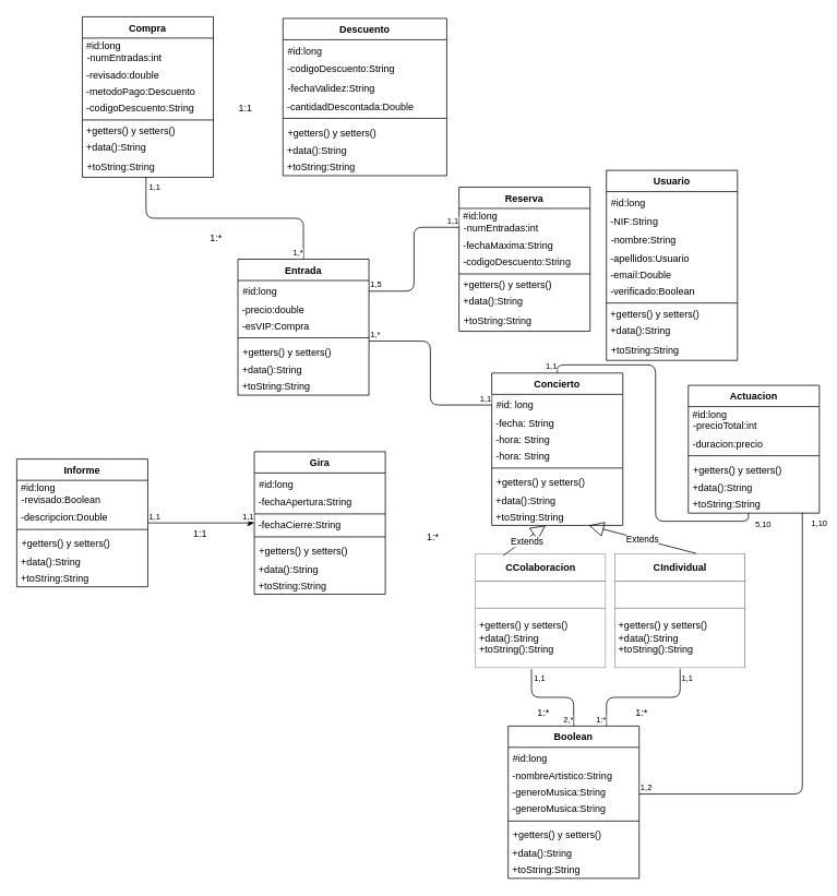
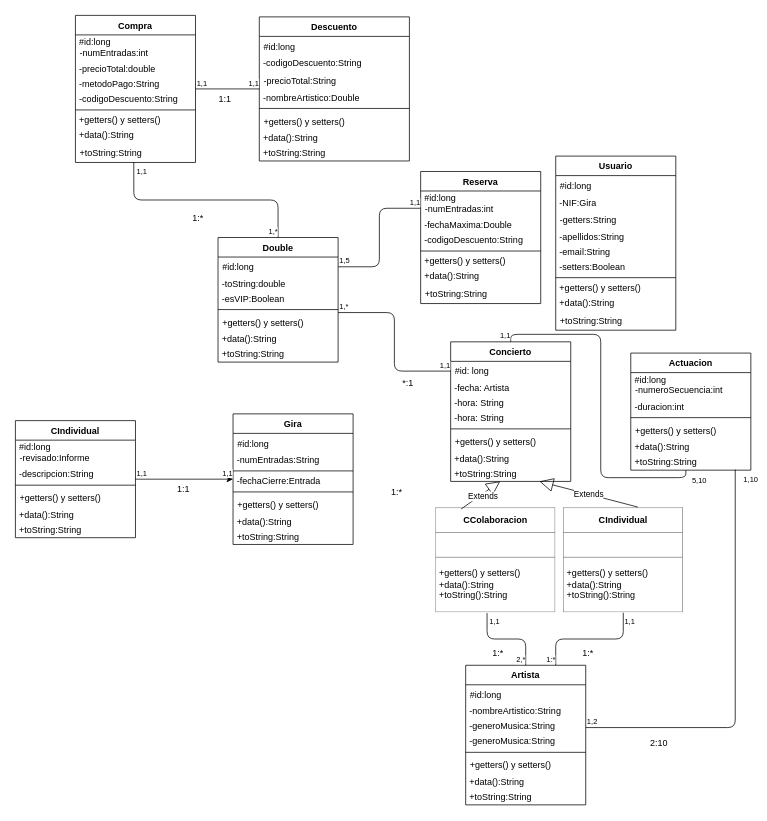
- <mxCell id="58" value="&amp;nbsp;-revisado:double" style="text;html=1;resizable=0;points=[];autosize=1;align=left;verticalAlign=top;spacingTop=-4;" parent="55" vertex="1"><mxGeometry y="62" width="160" height="20" as="geometry" /></mxCell>
+ <mxCell id="58" value="&amp;nbsp;-precioTotal:double" style="text;html=1;resizable=0;points=[];autosize=1;align=left;verticalAlign=top;spacingTop=-4;" parent="55" vertex="1"><mxGeometry y="62" width="160" height="20" as="geometry" /></mxCell>
- <mxCell id="77" value="-fechaValidez:String" style="text;strokeColor=none;fillColor=none;align=left;verticalAlign=top;spacingLeft=4;spacingRight=4;overflow=hidden;rotatable=0;points=[[0,0.5],[1,0.5]];portConstraint=eastwest;" parent="74" vertex="1"><mxGeometry y="72" width="200" height="26" as="geometry" /></mxCell>
+ <mxCell id="77" value="-precioTotal:String" style="text;strokeColor=none;fillColor=none;align=left;verticalAlign=top;spacingLeft=4;spacingRight=4;overflow=hidden;rotatable=0;points=[[0,0.5],[1,0.5]];portConstraint=eastwest;" parent="74" vertex="1"><mxGeometry y="72" width="200" height="26" as="geometry" /></mxCell>
- <mxCell id="59" value="&amp;nbsp;-metodoPago:Descuento" style="text;html=1;resizable=0;points=[];autosize=1;align=left;verticalAlign=top;spacingTop=-4;" parent="55" vertex="1"><mxGeometry y="82" width="160" height="20" as="geometry" /></mxCell>
+ <mxCell id="59" value="&amp;nbsp;-metodoPago:String" style="text;html=1;resizable=0;points=[];autosize=1;align=left;verticalAlign=top;spacingTop=-4;" parent="55" vertex="1"><mxGeometry y="82" width="160" height="20" as="geometry" /></mxCell>
+ <mxCell id="100" value="" style="endArrow=none;html=1;edgeStyle=orthogonalEdgeStyle;" edge="1" parent="1" source="55" target="74"><mxGeometry relative="1" as="geometry"><mxPoint x="220" y="113.5" as="sourcePoint" /><mxPoint x="380" y="113.5" as="targetPoint" /></mxGeometry></mxCell>
+ <mxCell id="101" value="1,1" style="resizable=0;html=1;align=left;verticalAlign=bottom;labelBackgroundColor=#ffffff;fontSize=10;" connectable="0" vertex="1" parent="100"><mxGeometry x="-1" relative="1" as="geometry" /></mxCell>
+ <mxCell id="102" value="1,1" style="resizable=0;html=1;align=right;verticalAlign=bottom;labelBackgroundColor=#ffffff;fontSize=10;" connectable="0" vertex="1" parent="100"><mxGeometry x="1" relative="1" as="geometry" /></mxCell>
- <mxCell id="78" value="&amp;nbsp;-cantidadDescontada:Double" style="text;html=1;resizable=0;points=[];autosize=1;align=left;verticalAlign=top;spacingTop=-4;" parent="74" vertex="1"><mxGeometry y="98" width="200" height="20" as="geometry" /></mxCell>
+ <mxCell id="78" value="&amp;nbsp;-nombreArtistico:Double" style="text;html=1;resizable=0;points=[];autosize=1;align=left;verticalAlign=top;spacingTop=-4;" parent="74" vertex="1"><mxGeometry y="98" width="200" height="20" as="geometry" /></mxCell>
- <mxCell id="46" value="&amp;nbsp;-NIF:String" style="text;html=1;resizable=0;points=[];autosize=1;align=left;verticalAlign=top;spacingTop=-4;" parent="44" vertex="1"><mxGeometry y="52" width="160" height="20" as="geometry" /></mxCell>
+ <mxCell id="46" value="&amp;nbsp;-NIF:Gira" style="text;html=1;resizable=0;points=[];autosize=1;align=left;verticalAlign=top;spacingTop=-4;" parent="44" vertex="1"><mxGeometry y="52" width="160" height="20" as="geometry" /></mxCell>
- <mxCell id="47" value="-nombre:String" style="text;strokeColor=none;fillColor=none;align=left;verticalAlign=top;spacingLeft=4;spacingRight=4;overflow=hidden;rotatable=0;points=[[0,0.5],[1,0.5]];portConstraint=eastwest;" parent="44" vertex="1"><mxGeometry y="72" width="160" height="26" as="geometry" /></mxCell>
+ <mxCell id="47" value="-getters:String" style="text;strokeColor=none;fillColor=none;align=left;verticalAlign=top;spacingLeft=4;spacingRight=4;overflow=hidden;rotatable=0;points=[[0,0.5],[1,0.5]];portConstraint=eastwest;" parent="44" vertex="1"><mxGeometry y="72" width="160" height="26" as="geometry" /></mxCell>
- <mxCell id="68" value="&amp;nbsp;-fechaMaxima:String" style="text;html=1;resizable=0;points=[];autosize=1;align=left;verticalAlign=top;spacingTop=-4;" parent="65" vertex="1"><mxGeometry y="62" width="160" height="20" as="geometry" /></mxCell>
+ <mxCell id="68" value="&amp;nbsp;-fechaMaxima:Double" style="text;html=1;resizable=0;points=[];autosize=1;align=left;verticalAlign=top;spacingTop=-4;" parent="65" vertex="1"><mxGeometry y="62" width="160" height="20" as="geometry" /></mxCell>
- <mxCell id="48" value="&amp;nbsp;-apellidos:Usuario" style="text;html=1;resizable=0;points=[];autosize=1;align=left;verticalAlign=top;spacingTop=-4;" parent="44" vertex="1"><mxGeometry y="98" width="160" height="20" as="geometry" /></mxCell>
+ <mxCell id="48" value="&amp;nbsp;-apellidos:String" style="text;html=1;resizable=0;points=[];autosize=1;align=left;verticalAlign=top;spacingTop=-4;" parent="44" vertex="1"><mxGeometry y="98" width="160" height="20" as="geometry" /></mxCell>
- <mxCell id="36" value="Entrada" style="swimlane;fontStyle=1;align=center;verticalAlign=top;childLayout=stackLayout;horizontal=1;startSize=26;horizontalStack=0;resizeParent=1;resizeParentMax=0;resizeLast=0;collapsible=1;marginBottom=0;" parent="1" vertex="1"><mxGeometry x="290" y="316" width="160" height="166" as="geometry" /></mxCell>
+ <mxCell id="36" value="Double" style="swimlane;fontStyle=1;align=center;verticalAlign=top;childLayout=stackLayout;horizontal=1;startSize=26;horizontalStack=0;resizeParent=1;resizeParentMax=0;resizeLast=0;collapsible=1;marginBottom=0;" parent="1" vertex="1"><mxGeometry x="290" y="316" width="160" height="166" as="geometry" /></mxCell>
- <mxCell id="49" value="&amp;nbsp;-email:Double" style="text;html=1;resizable=0;points=[];autosize=1;align=left;verticalAlign=top;spacingTop=-4;" parent="44" vertex="1"><mxGeometry y="118" width="160" height="20" as="geometry" /></mxCell>
+ <mxCell id="49" value="&amp;nbsp;-email:String" style="text;html=1;resizable=0;points=[];autosize=1;align=left;verticalAlign=top;spacingTop=-4;" parent="44" vertex="1"><mxGeometry y="118" width="160" height="20" as="geometry" /></mxCell>
- <mxCell id="50" value="&amp;nbsp;-verificado:Boolean" style="text;html=1;resizable=0;points=[];autosize=1;align=left;verticalAlign=top;spacingTop=-4;" parent="44" vertex="1"><mxGeometry y="138" width="160" height="20" as="geometry" /></mxCell>
+ <mxCell id="50" value="&amp;nbsp;-setters:Boolean" style="text;html=1;resizable=0;points=[];autosize=1;align=left;verticalAlign=top;spacingTop=-4;" parent="44" vertex="1"><mxGeometry y="138" width="160" height="20" as="geometry" /></mxCell>
- <mxCell id="38" value="&amp;nbsp;-precio:double&amp;nbsp;" style="text;html=1;resizable=0;points=[];autosize=1;align=left;verticalAlign=top;spacingTop=-4;" parent="36" vertex="1"><mxGeometry y="52" width="160" height="20" as="geometry" /></mxCell>
+ <mxCell id="38" value="&amp;nbsp;-toString:double&amp;nbsp;" style="text;html=1;resizable=0;points=[];autosize=1;align=left;verticalAlign=top;spacingTop=-4;" parent="36" vertex="1"><mxGeometry y="52" width="160" height="20" as="geometry" /></mxCell>
- <mxCell id="39" value="&amp;nbsp;-esVIP:Compra" style="text;html=1;resizable=0;points=[];autosize=1;align=left;verticalAlign=top;spacingTop=-4;" parent="36" vertex="1"><mxGeometry y="72" width="160" height="20" as="geometry" /></mxCell>
+ <mxCell id="39" value="&amp;nbsp;-esVIP:Boolean" style="text;html=1;resizable=0;points=[];autosize=1;align=left;verticalAlign=top;spacingTop=-4;" parent="36" vertex="1"><mxGeometry y="72" width="160" height="20" as="geometry" /></mxCell>
+ <mxCell id="110" value="*:1" style="text;strokeColor=none;fillColor=none;align=left;verticalAlign=top;spacingLeft=4;spacingRight=4;overflow=hidden;rotatable=0;points=[[0,0.5],[1,0.5]];portConstraint=eastwest;" vertex="1" parent="1"><mxGeometry x="530" y="496" width="30" height="26" as="geometry" /></mxCell>
- <mxCell id="87" value="&amp;nbsp;-fecha: String" style="text;html=1;resizable=0;points=[];autosize=1;align=left;verticalAlign=top;spacingTop=-4;" parent="85" vertex="1"><mxGeometry y="52" width="160" height="20" as="geometry" /></mxCell>
+ <mxCell id="87" value="&amp;nbsp;-fecha: Artista" style="text;html=1;resizable=0;points=[];autosize=1;align=left;verticalAlign=top;spacingTop=-4;" parent="85" vertex="1"><mxGeometry y="52" width="160" height="20" as="geometry" /></mxCell>
- <mxCell id="21" value="-precioTotal:int" style="text;strokeColor=none;fillColor=none;align=left;verticalAlign=top;spacingLeft=4;spacingRight=4;overflow=hidden;rotatable=0;points=[[0,0.5],[1,0.5]];portConstraint=eastwest;" parent="19" vertex="1"><mxGeometry y="36" width="160" height="26" as="geometry" /></mxCell>
+ <mxCell id="21" value="-numeroSecuencia:int" style="text;strokeColor=none;fillColor=none;align=left;verticalAlign=top;spacingLeft=4;spacingRight=4;overflow=hidden;rotatable=0;points=[[0,0.5],[1,0.5]];portConstraint=eastwest;" parent="19" vertex="1"><mxGeometry y="36" width="160" height="26" as="geometry" /></mxCell>
- <mxCell id="22" value="&amp;nbsp;-duracion:precio" style="text;html=1;resizable=0;points=[];autosize=1;align=left;verticalAlign=top;spacingTop=-4;" parent="19" vertex="1"><mxGeometry y="62" width="160" height="20" as="geometry" /></mxCell>
+ <mxCell id="22" value="&amp;nbsp;-duracion:int" style="text;html=1;resizable=0;points=[];autosize=1;align=left;verticalAlign=top;spacingTop=-4;" parent="19" vertex="1"><mxGeometry y="62" width="160" height="20" as="geometry" /></mxCell>
- <mxCell id="11" value="Informe" style="swimlane;fontStyle=1;align=center;verticalAlign=top;childLayout=stackLayout;horizontal=1;startSize=26;horizontalStack=0;resizeParent=1;resizeParentMax=0;resizeLast=0;collapsible=1;marginBottom=0;" parent="1" vertex="1"><mxGeometry x="20" y="560" width="160" height="156" as="geometry" /></mxCell>
+ <mxCell id="11" value="CIndividual" style="swimlane;fontStyle=1;align=center;verticalAlign=top;childLayout=stackLayout;horizontal=1;startSize=26;horizontalStack=0;resizeParent=1;resizeParentMax=0;resizeLast=0;collapsible=1;marginBottom=0;" parent="1" vertex="1"><mxGeometry x="20" y="560" width="160" height="156" as="geometry" /></mxCell>
- <mxCell id="13" value="-revisado:Boolean" style="text;strokeColor=none;fillColor=none;align=left;verticalAlign=top;spacingLeft=4;spacingRight=4;overflow=hidden;rotatable=0;points=[[0,0.5],[1,0.5]];portConstraint=eastwest;" parent="11" vertex="1"><mxGeometry y="36" width="160" height="26" as="geometry" /></mxCell>
+ <mxCell id="13" value="-revisado:Informe" style="text;strokeColor=none;fillColor=none;align=left;verticalAlign=top;spacingLeft=4;spacingRight=4;overflow=hidden;rotatable=0;points=[[0,0.5],[1,0.5]];portConstraint=eastwest;" parent="11" vertex="1"><mxGeometry y="36" width="160" height="26" as="geometry" /></mxCell>
- <mxCell id="4" value="&amp;nbsp;-fechaApertura:String" style="text;html=1;resizable=0;points=[];autosize=1;align=left;verticalAlign=top;spacingTop=-4;" parent="2" vertex="1"><mxGeometry y="52" width="160" height="20" as="geometry" /></mxCell>
+ <mxCell id="4" value="&amp;nbsp;-numEntradas:String" style="text;html=1;resizable=0;points=[];autosize=1;align=left;verticalAlign=top;spacingTop=-4;" parent="2" vertex="1"><mxGeometry y="52" width="160" height="20" as="geometry" /></mxCell>
- <mxCell id="14" value="&amp;nbsp;-descripcion:Double" style="text;html=1;resizable=0;points=[];autosize=1;align=left;verticalAlign=top;spacingTop=-4;" parent="11" vertex="1"><mxGeometry y="62" width="160" height="20" as="geometry" /></mxCell>
+ <mxCell id="14" value="&amp;nbsp;-descripcion:String" style="text;html=1;resizable=0;points=[];autosize=1;align=left;verticalAlign=top;spacingTop=-4;" parent="11" vertex="1"><mxGeometry y="62" width="160" height="20" as="geometry" /></mxCell>
- <mxCell id="6" value="&amp;nbsp;-fechaCierre:String" style="text;html=1;resizable=0;points=[];autosize=1;align=left;verticalAlign=top;spacingTop=-4;" parent="2" vertex="1"><mxGeometry y="80" width="160" height="20" as="geometry" /></mxCell>
+ <mxCell id="6" value="&amp;nbsp;-fechaCierre:Entrada" style="text;html=1;resizable=0;points=[];autosize=1;align=left;verticalAlign=top;spacingTop=-4;" parent="2" vertex="1"><mxGeometry y="80" width="160" height="20" as="geometry" /></mxCell>
- <mxCell id="27" value="Boolean" style="swimlane;fontStyle=1;align=center;verticalAlign=top;childLayout=stackLayout;horizontal=1;startSize=26;horizontalStack=0;resizeParent=1;resizeParentMax=0;resizeLast=0;collapsible=1;marginBottom=0;" parent="1" vertex="1"><mxGeometry x="620" y="886" width="160" height="186" as="geometry" /></mxCell>
+ <mxCell id="27" value="Artista" style="swimlane;fontStyle=1;align=center;verticalAlign=top;childLayout=stackLayout;horizontal=1;startSize=26;horizontalStack=0;resizeParent=1;resizeParentMax=0;resizeLast=0;collapsible=1;marginBottom=0;" parent="1" vertex="1"><mxGeometry x="620" y="886" width="160" height="186" as="geometry" /></mxCell>
+ <mxCell id="126" value="2:10" style="text;strokeColor=none;fillColor=none;align=left;verticalAlign=top;spacingLeft=4;spacingRight=4;overflow=hidden;rotatable=0;points=[[0,0.5],[1,0.5]];portConstraint=eastwest;" vertex="1" parent="1"><mxGeometry x="860" y="976" width="40" height="26" as="geometry" /></mxCell>
